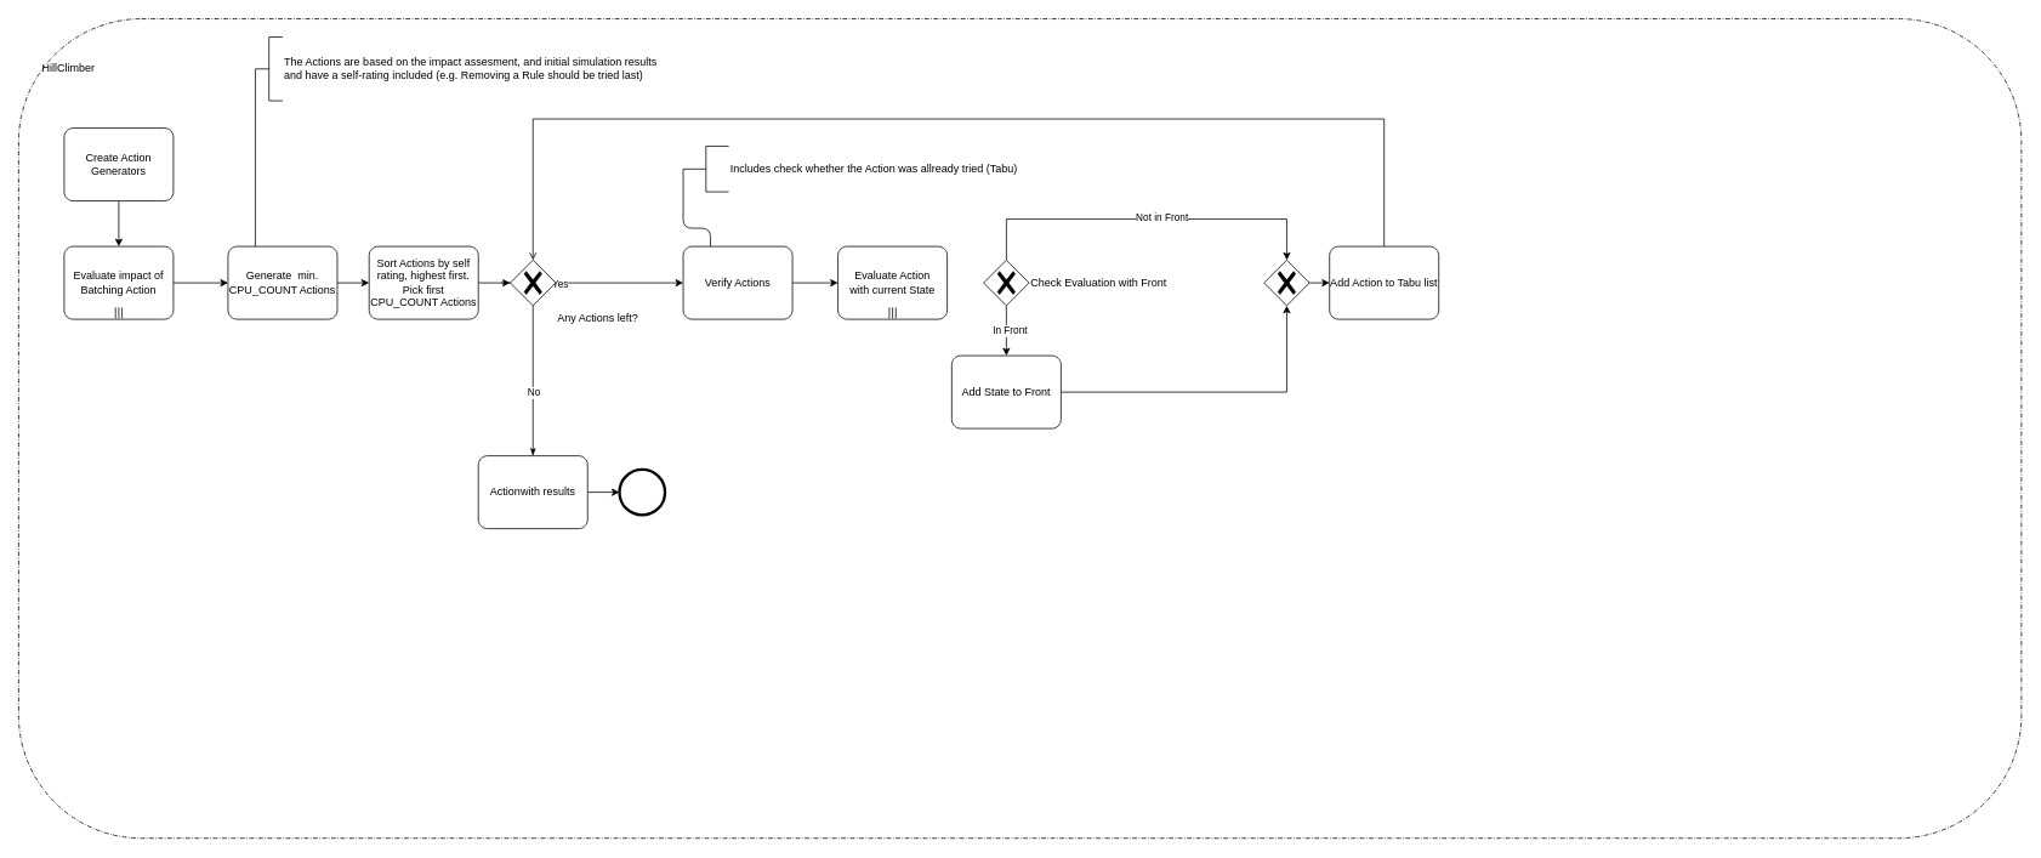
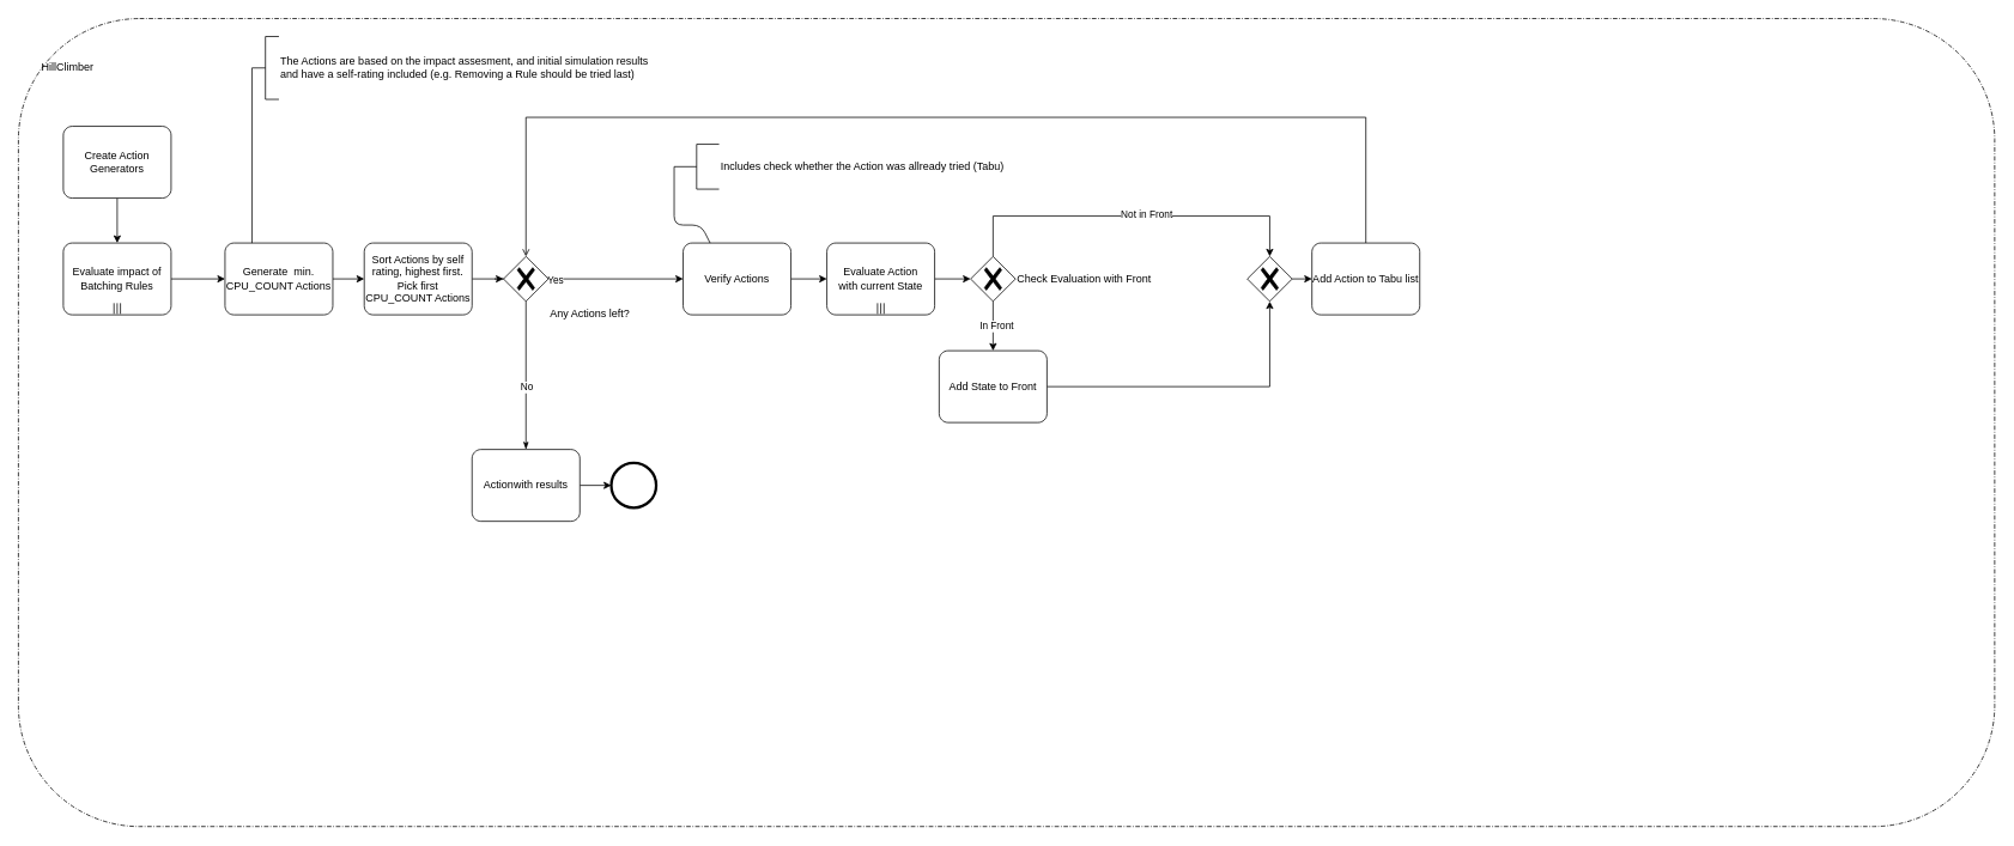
- <mxCell id="29" value="Evaluate impact of Batching Action" style="points=[[0.25,0,0],[0.5,0,0],[0.75,0,0],[1,0.25,0],[1,0.5,0],[1,0.75,0],[0.75,1,0],[0.5,1,0],[0.25,1,0],[0,0.75,0],[0,0.5,0],[0,0.25,0]];shape=mxgraph.bpmn.task;whiteSpace=wrap;rectStyle=rounded;size=10;html=1;taskMarker=abstract;isLoopMultiParallel=1;" parent="1" vertex="1"><mxGeometry x="70" y="270" width="120" height="80" as="geometry" /></mxCell>
+ <mxCell id="29" value="Evaluate impact of Batching Rules" style="points=[[0.25,0,0],[0.5,0,0],[0.75,0,0],[1,0.25,0],[1,0.5,0],[1,0.75,0],[0.75,1,0],[0.5,1,0],[0.25,1,0],[0,0.75,0],[0,0.5,0],[0,0.25,0]];shape=mxgraph.bpmn.task;whiteSpace=wrap;rectStyle=rounded;size=10;html=1;taskMarker=abstract;isLoopMultiParallel=1;" parent="1" vertex="1"><mxGeometry x="70" y="270" width="120" height="80" as="geometry" /></mxCell>
- <mxCell id="12" value="Verify Actions" style="points=[[0.25,0,0],[0.5,0,0],[0.75,0,0],[1,0.25,0],[1,0.5,0],[1,0.75,0],[0.75,1,0],[0.5,1,0],[0.25,1,0],[0,0.75,0],[0,0.5,0],[0,0.25,0]];shape=mxgraph.bpmn.task;whiteSpace=wrap;rectStyle=rounded;size=10;html=1;taskMarker=abstract;" parent="1" vertex="1"><mxGeometry x="750" y="270" width="120" height="80" as="geometry" /></mxCell>
+ <mxCell id="12" value="Verify Actions" style="points=[[0.25,0,0],[0.5,0,0],[0.75,0,0],[1,0.25,0],[1,0.5,0],[1,0.75,0],[0.75,1,0],[0.5,1,0],[0.25,1,0],[0,0.75,0],[0,0.5,0],[0,0.25,0]];shape=mxgraph.bpmn.task;whiteSpace=wrap;rectStyle=rounded;size=10;html=1;taskMarker=abstract;" parent="1" vertex="1"><mxGeometry x="760" y="270" width="120" height="80" as="geometry" /></mxCell>
+ <mxCell id="15" style="edgeStyle=none;html=1;endArrow=classic;endFill=1;" parent="1" source="16" target="21" edge="1"><mxGeometry relative="1" as="geometry" /></mxCell>
